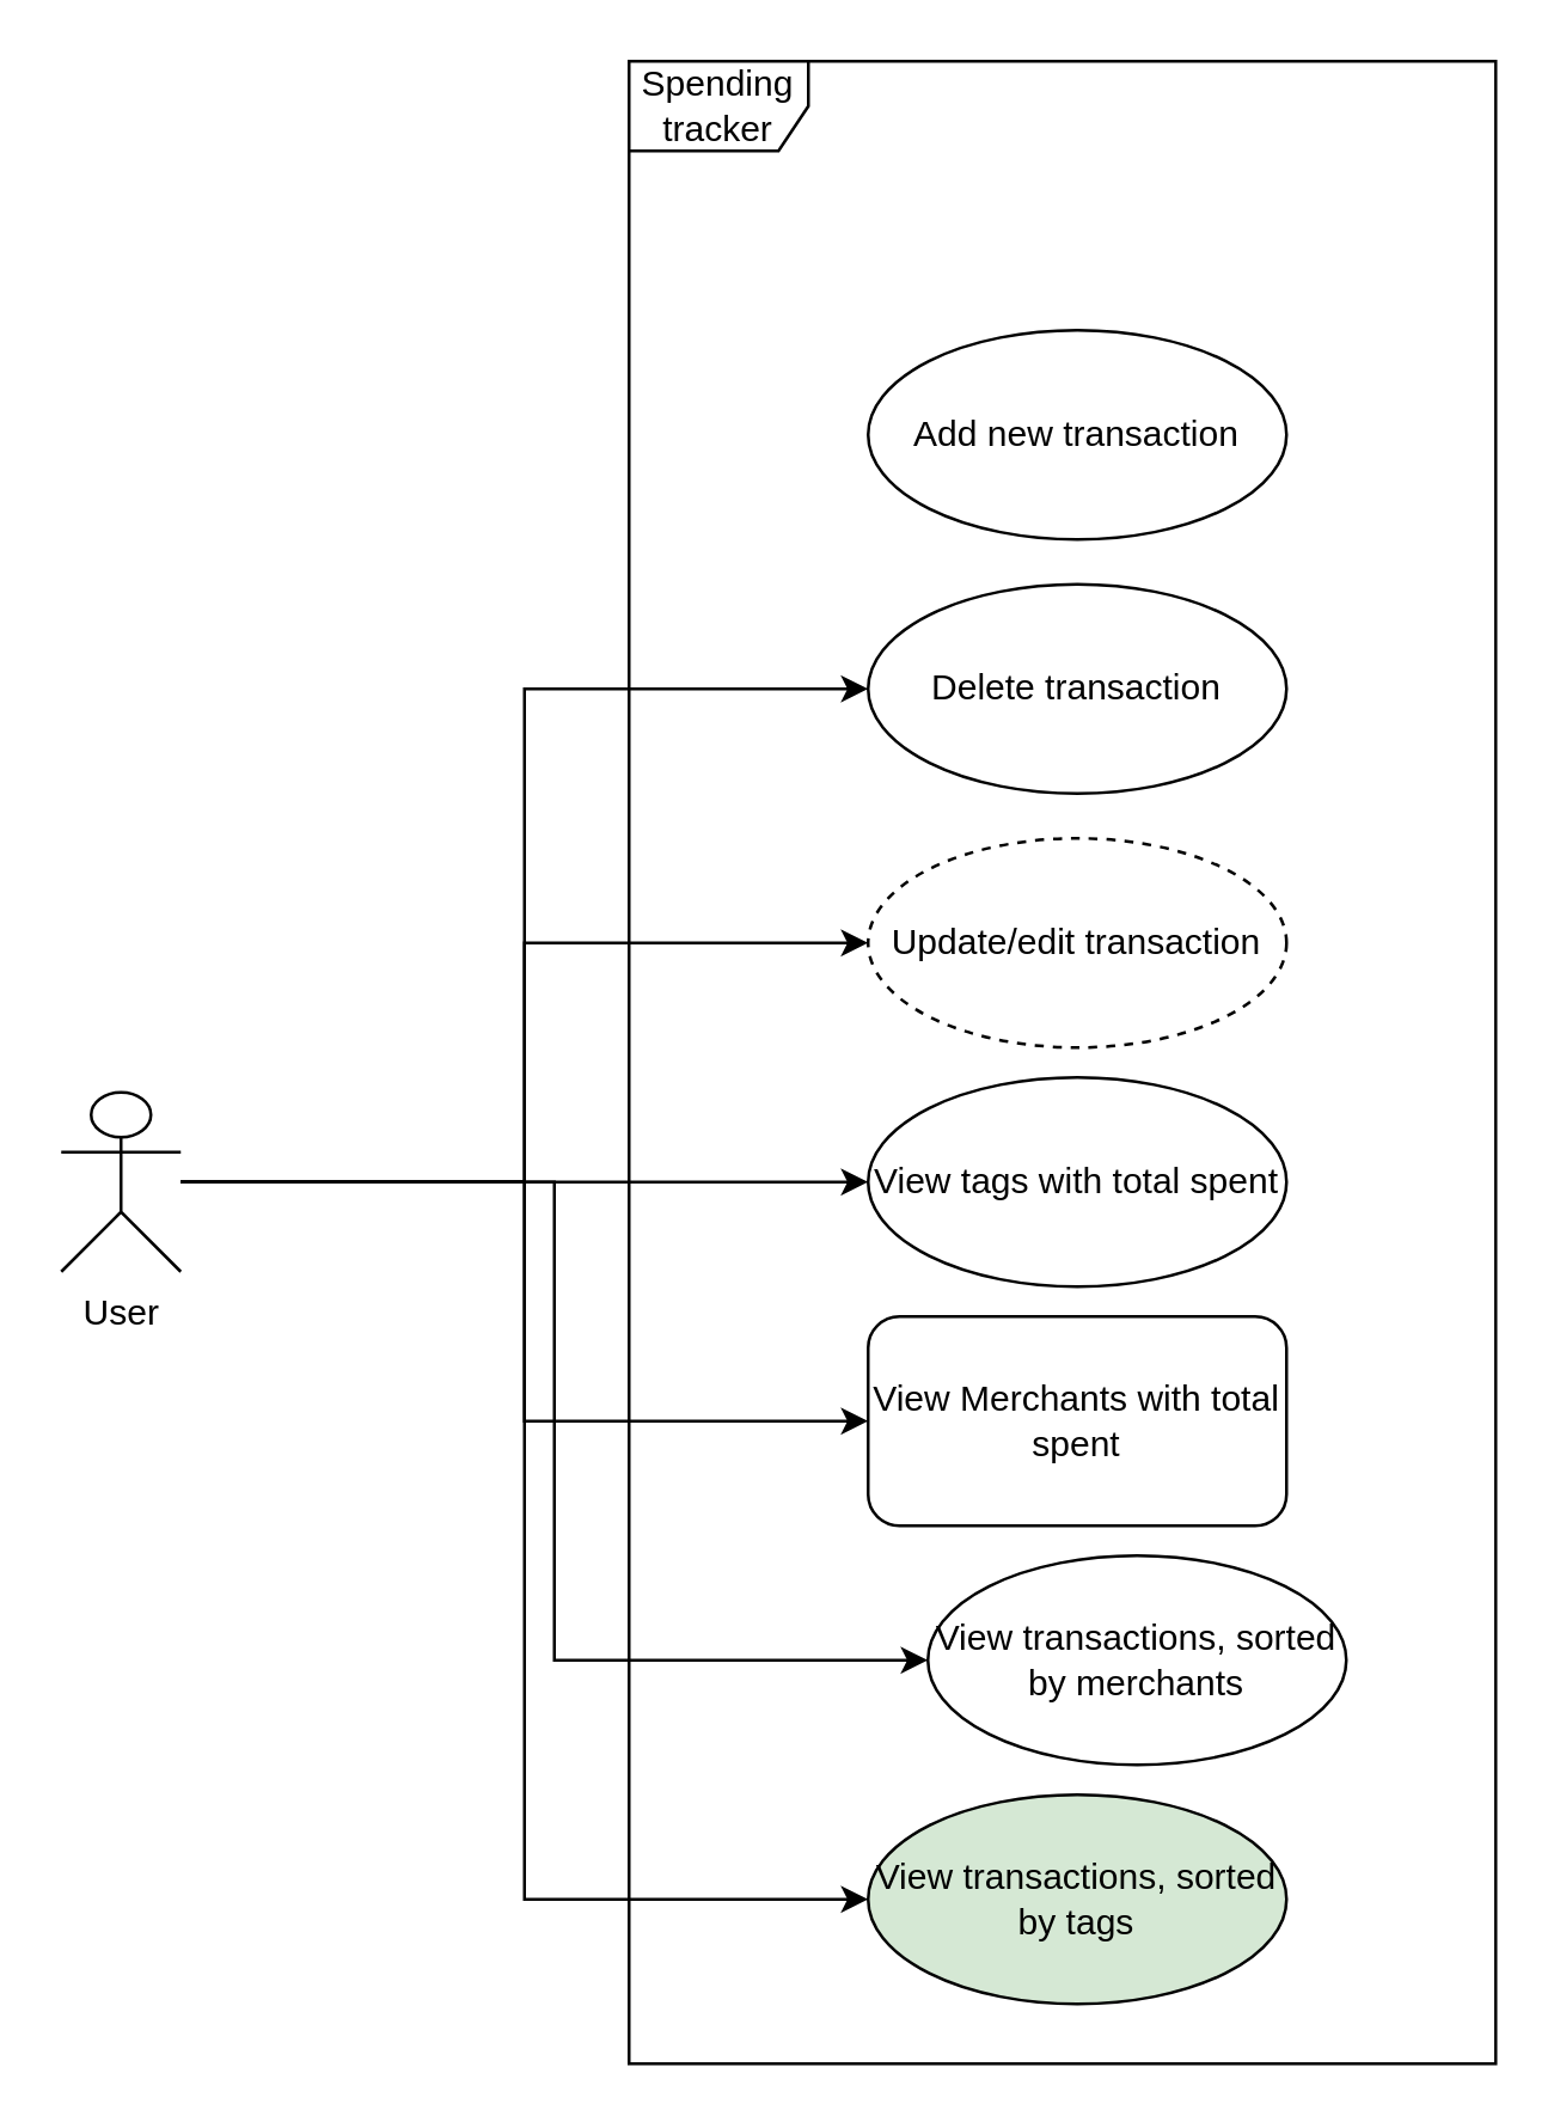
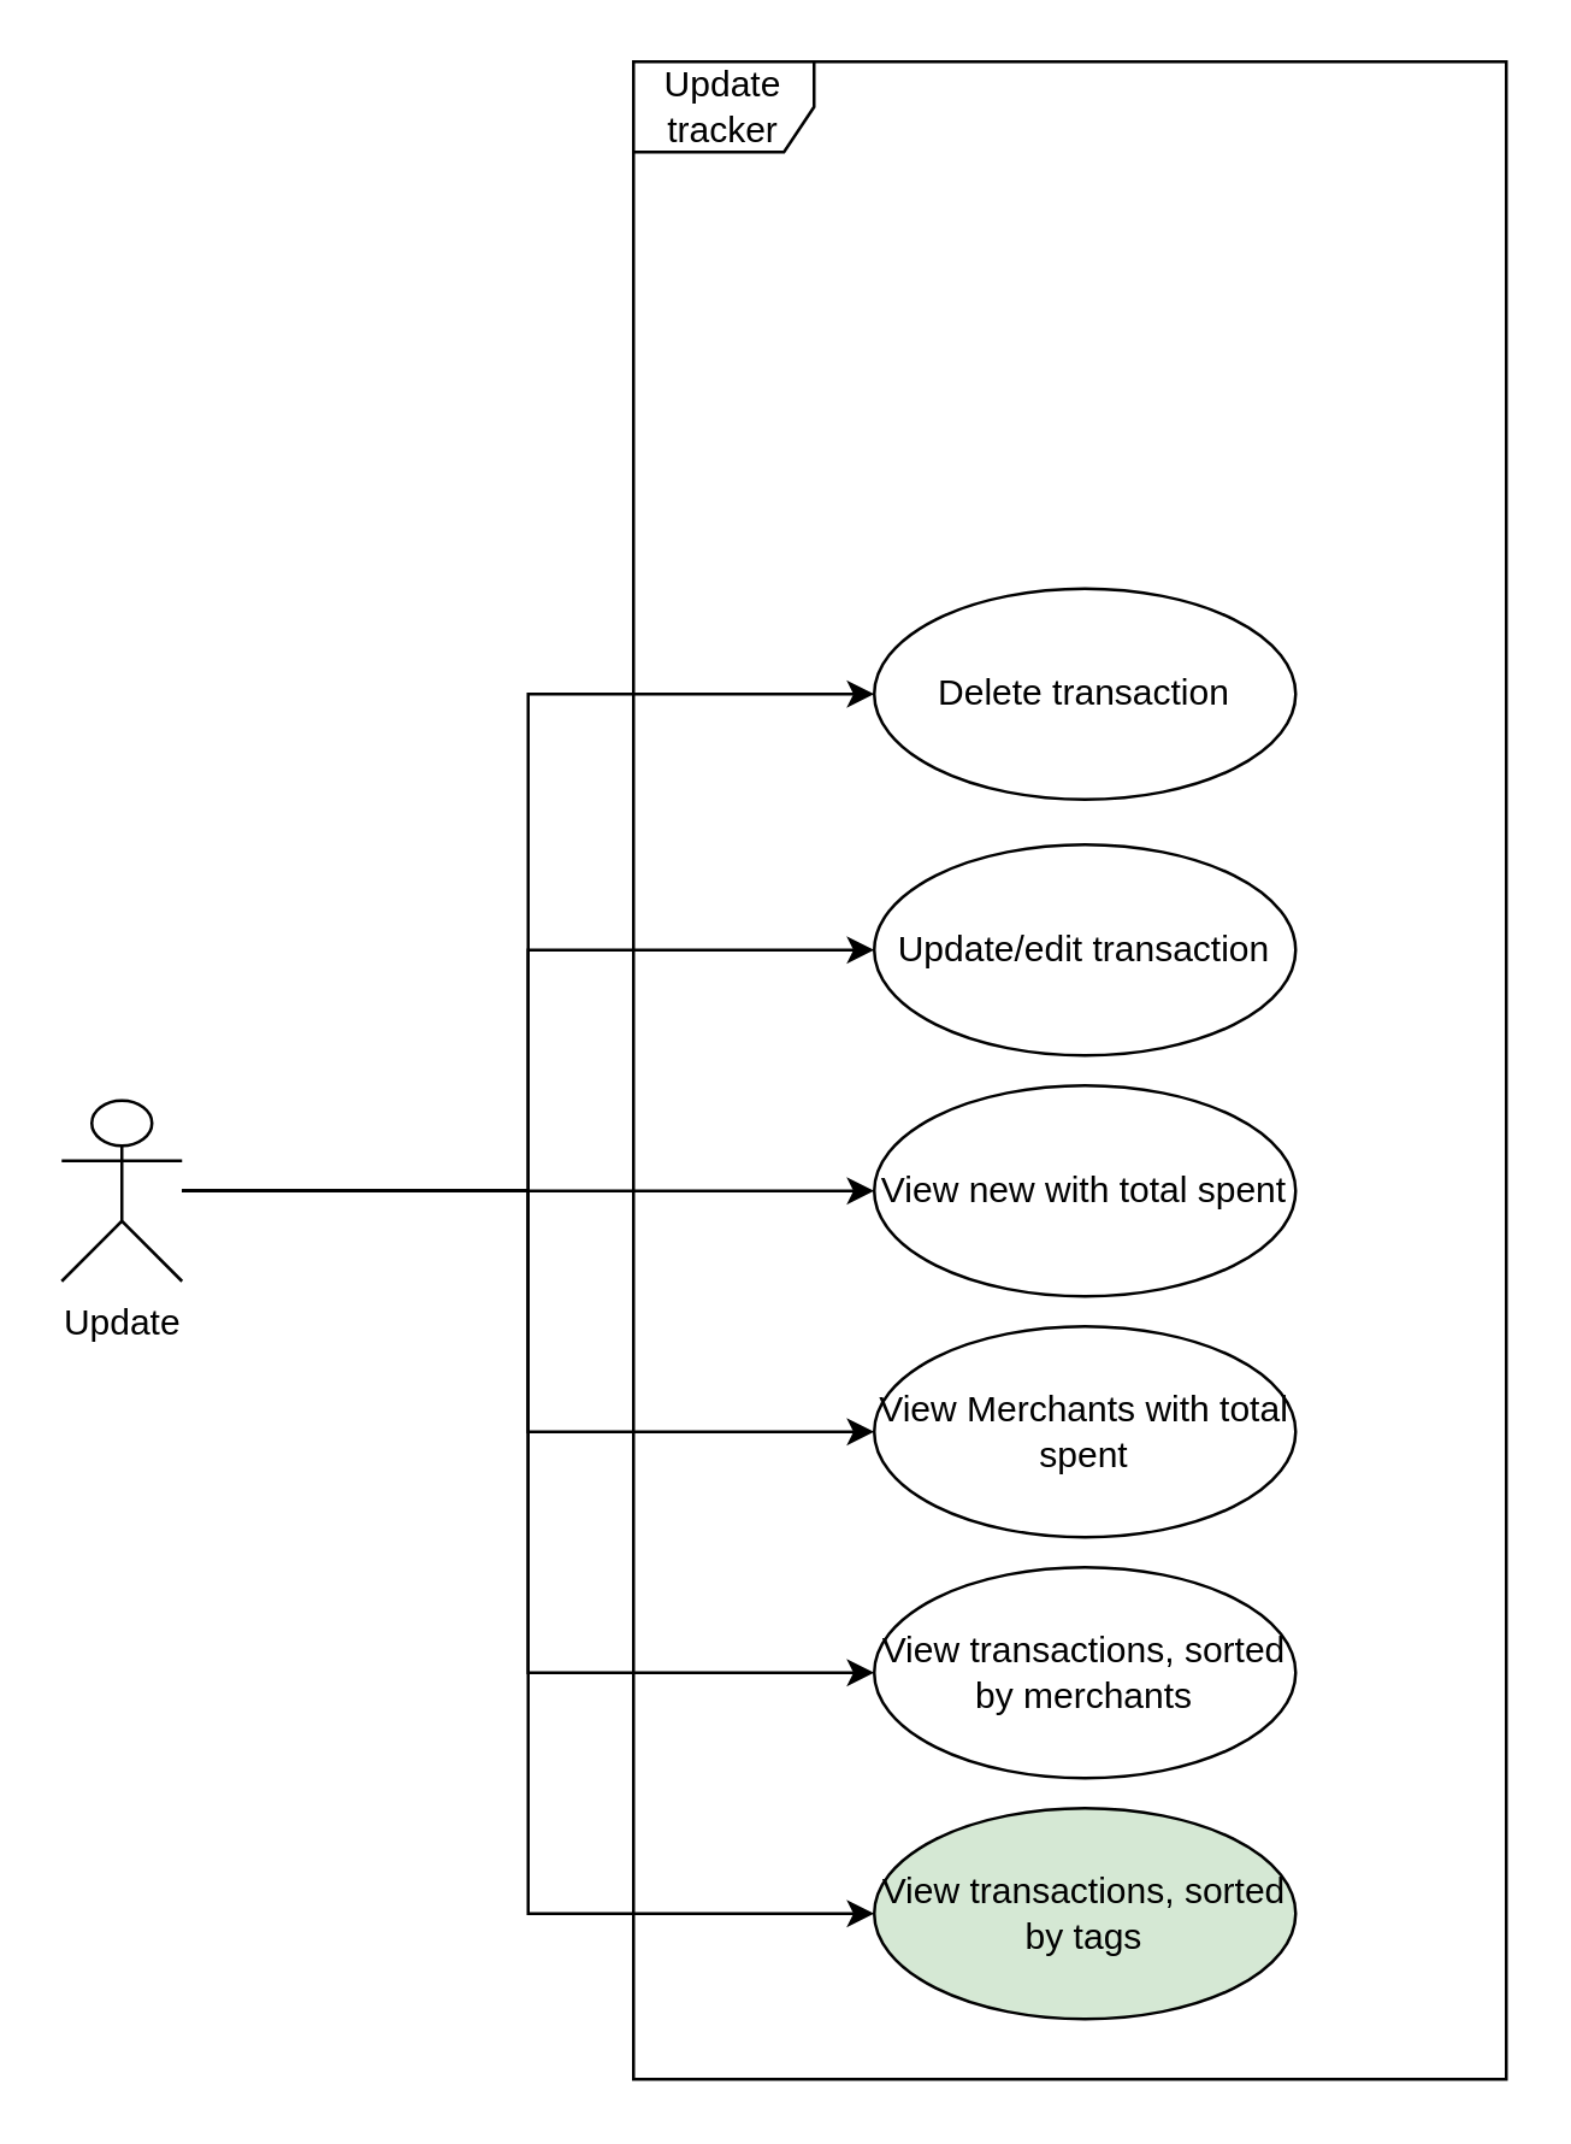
- <mxCell id="9" value="Spending tracker" style="shape=umlFrame;whiteSpace=wrap;html=1;" vertex="1" parent="1"><mxGeometry x="210" y="20" width="290" height="670" as="geometry" /></mxCell>
+ <mxCell id="9" value="Update tracker" style="shape=umlFrame;whiteSpace=wrap;html=1;" vertex="1" parent="1"><mxGeometry x="210" y="20" width="290" height="670" as="geometry" /></mxCell>
- <mxCell id="10" value="Add new transaction" style="ellipse;whiteSpace=wrap;html=1;" vertex="1" parent="1"><mxGeometry x="290" y="110" width="140" height="70" as="geometry" /></mxCell>
- <mxCell id="12" value="Update/edit transaction" style="ellipse;whiteSpace=wrap;html=1;dashed=1;" vertex="1" parent="1"><mxGeometry x="290" y="280" width="140" height="70" as="geometry" /></mxCell>
+ <mxCell id="12" value="Update/edit transaction" style="ellipse;whiteSpace=wrap;html=1;" vertex="1" parent="1"><mxGeometry x="290" y="280" width="140" height="70" as="geometry" /></mxCell>
- <mxCell id="14" value="View tags with total spent" style="ellipse;whiteSpace=wrap;html=1;" vertex="1" parent="1"><mxGeometry x="290" y="360" width="140" height="70" as="geometry" /></mxCell>
+ <mxCell id="14" value="View new with total spent" style="ellipse;whiteSpace=wrap;html=1;" vertex="1" parent="1"><mxGeometry x="290" y="360" width="140" height="70" as="geometry" /></mxCell>
- <mxCell id="8" value="User" style="shape=umlActor;verticalLabelPosition=bottom;labelBackgroundColor=#ffffff;verticalAlign=top;html=1;" vertex="1" parent="1"><mxGeometry x="20" y="365" width="40" height="60" as="geometry" /></mxCell>
+ <mxCell id="8" value="Update" style="shape=umlActor;verticalLabelPosition=bottom;labelBackgroundColor=#ffffff;verticalAlign=top;html=1;" vertex="1" parent="1"><mxGeometry x="20" y="365" width="40" height="60" as="geometry" /></mxCell>
- <mxCell id="13" value="View Merchants with total spent" style="whiteSpace=wrap;html=1;rounded=1;" vertex="1" parent="1"><mxGeometry x="290" y="440" width="140" height="70" as="geometry" /></mxCell>
+ <mxCell id="13" value="View Merchants with total spent" style="ellipse;whiteSpace=wrap;html=1;" vertex="1" parent="1"><mxGeometry x="290" y="440" width="140" height="70" as="geometry" /></mxCell>
- <mxCell id="15" value="View transactions, sorted by merchants" style="ellipse;whiteSpace=wrap;html=1;" vertex="1" parent="1"><mxGeometry x="310" y="520" width="140" height="70" as="geometry" /></mxCell>
+ <mxCell id="15" value="View transactions, sorted by merchants" style="ellipse;whiteSpace=wrap;html=1;" vertex="1" parent="1"><mxGeometry x="290" y="520" width="140" height="70" as="geometry" /></mxCell>
